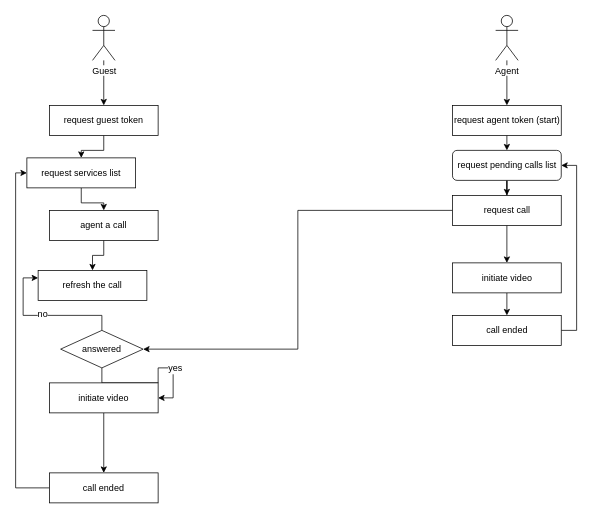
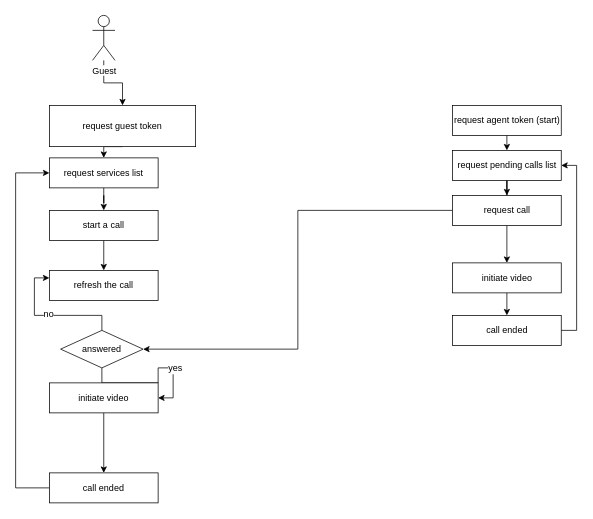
- <mxCell id="5" value="Agent" style="shape=umlActor;verticalLabelPosition=bottom;labelBackgroundColor=#ffffff;verticalAlign=top;html=1;outlineConnect=0;" parent="1" vertex="1"><mxGeometry x="660" y="20" width="30" height="60" as="geometry" /></mxCell>
- <mxCell id="4" style="edgeStyle=orthogonalEdgeStyle;rounded=0;orthogonalLoop=1;jettySize=auto;html=1;" parent="1" source="5" target="22" edge="1"><mxGeometry relative="1" as="geometry" /></mxCell>
- <mxCell id="7" value="request guest token" style="rounded=0;whiteSpace=wrap;html=1;" parent="1" vertex="1"><mxGeometry x="65" y="140" width="145" height="40" as="geometry" /></mxCell>
+ <mxCell id="7" value="request guest token" style="rounded=0;whiteSpace=wrap;html=1;" parent="1" vertex="1"><mxGeometry x="65" y="140" width="195" height="55" as="geometry" /></mxCell>
- <mxCell id="24" value="request pending calls list" style="whiteSpace=wrap;html=1;rounded=1;" parent="1" vertex="1"><mxGeometry x="602.5" y="200" width="145" height="40" as="geometry" /></mxCell>
+ <mxCell id="24" value="request pending calls list" style="rounded=0;whiteSpace=wrap;html=1;" parent="1" vertex="1"><mxGeometry x="602.5" y="200" width="145" height="40" as="geometry" /></mxCell>
- <mxCell id="9" value="request services list" style="rounded=0;whiteSpace=wrap;html=1;" parent="1" vertex="1"><mxGeometry x="35" y="210" width="145" height="40" as="geometry" /></mxCell>
+ <mxCell id="9" value="request services list" style="rounded=0;whiteSpace=wrap;html=1;" parent="1" vertex="1"><mxGeometry x="65" y="210" width="145" height="40" as="geometry" /></mxCell>
- <mxCell id="11" value="agent a call" style="rounded=0;whiteSpace=wrap;html=1;" parent="1" vertex="1"><mxGeometry x="65" y="280" width="145" height="40" as="geometry" /></mxCell>
+ <mxCell id="11" value="start a call" style="rounded=0;whiteSpace=wrap;html=1;" parent="1" vertex="1"><mxGeometry x="65" y="280" width="145" height="40" as="geometry" /></mxCell>
- <mxCell id="12" value="refresh the call" style="rounded=0;whiteSpace=wrap;html=1;" parent="1" vertex="1"><mxGeometry x="50" y="360" width="145" height="40" as="geometry" /></mxCell>
+ <mxCell id="12" value="refresh the call" style="rounded=0;whiteSpace=wrap;html=1;" parent="1" vertex="1"><mxGeometry x="65" y="360" width="145" height="40" as="geometry" /></mxCell>
